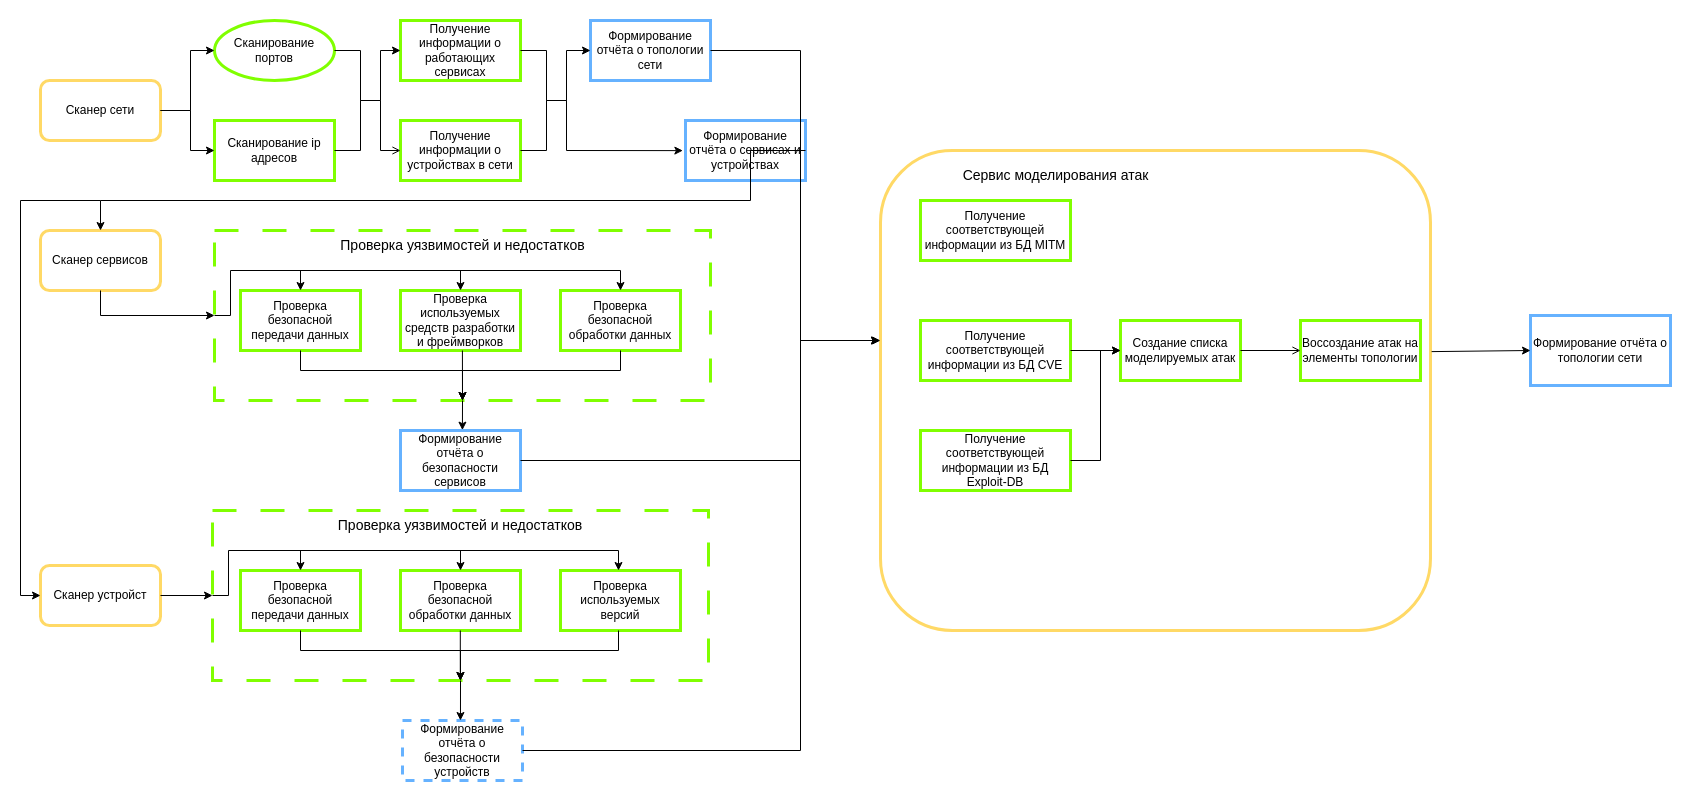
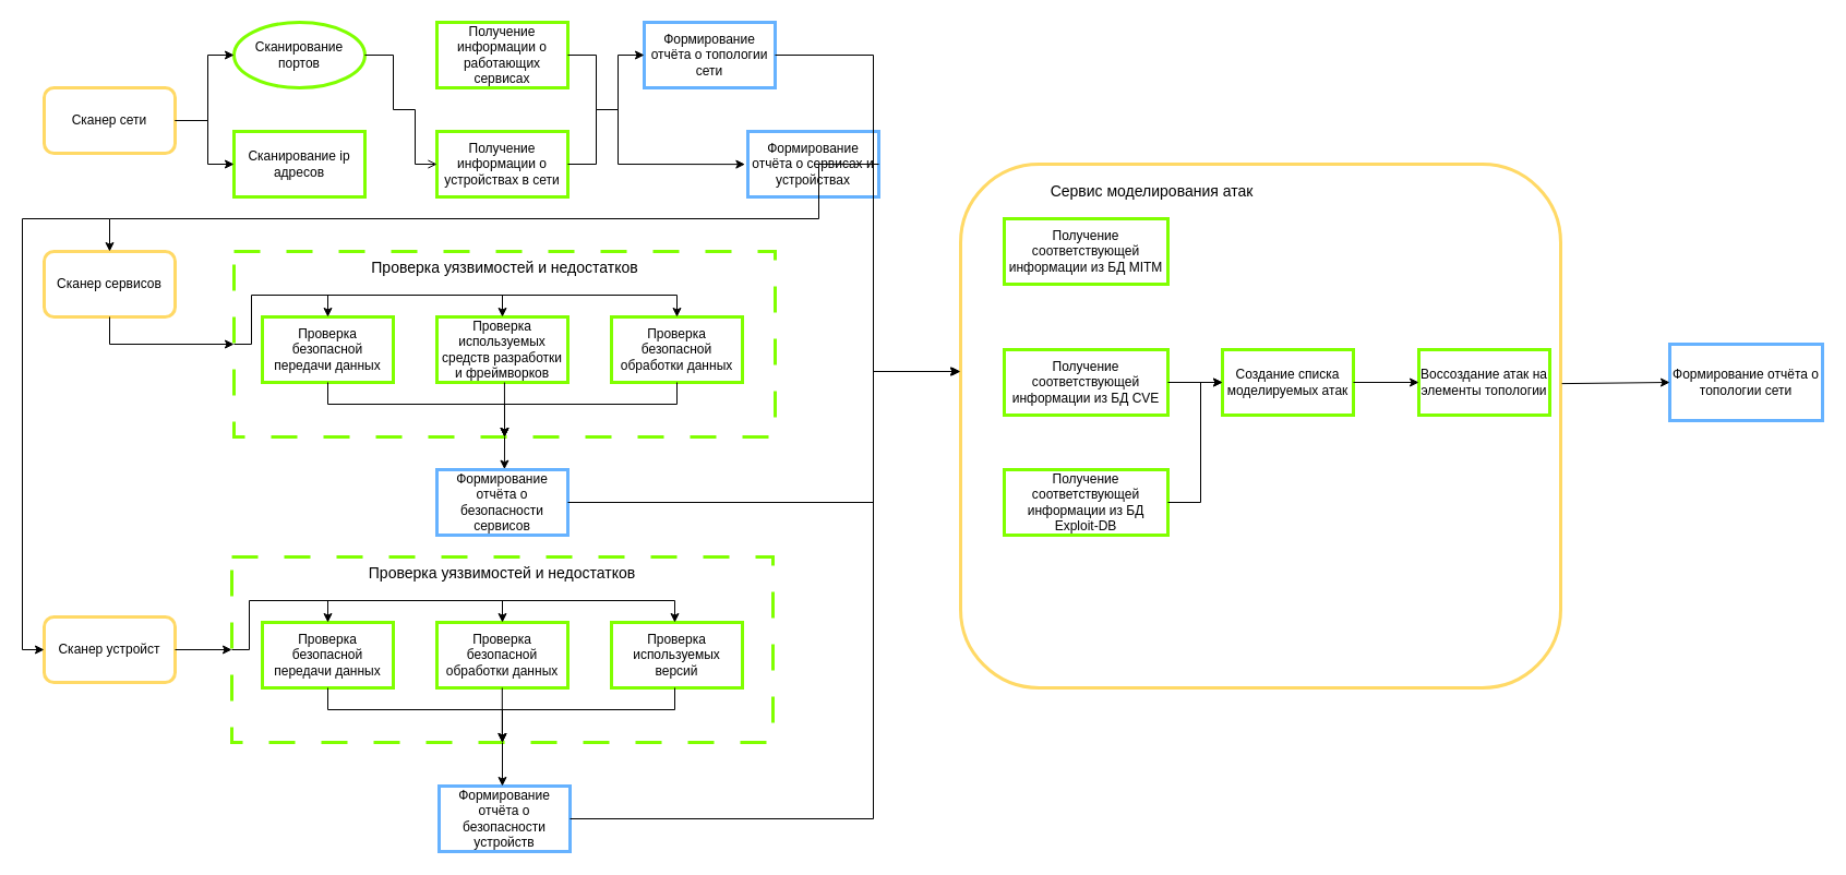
- <mxCell id="17" value="" style="endArrow=classic;html=1;rounded=0;exitX=1;exitY=0.5;exitDx=0;exitDy=0;entryX=0;entryY=0.5;entryDx=0;entryDy=0;" edge="1" parent="1" source="9" target="10"><mxGeometry width="50" height="50" relative="1" as="geometry"><mxPoint x="340" y="150" as="sourcePoint" /><mxPoint x="390" y="100" as="targetPoint" /><Array as="points"><mxPoint x="360" y="150" /><mxPoint x="360" y="100" /><mxPoint x="380" y="100" /><mxPoint x="380" y="50" /></Array></mxGeometry></mxCell>
- <mxCell id="59" value="" style="endArrow=open;html=1;rounded=0;exitX=1;exitY=0.5;exitDx=0;exitDy=0;entryX=0;entryY=0.5;entryDx=0;entryDy=0;" edge="1" parent="1" source="55" target="58"><mxGeometry width="50" height="50" relative="1" as="geometry"><mxPoint x="1250" y="360" as="sourcePoint" /><mxPoint x="1300" y="310" as="targetPoint" /></mxGeometry></mxCell>
+ <mxCell id="59" value="" style="endArrow=classic;html=1;rounded=0;exitX=1;exitY=0.5;exitDx=0;exitDy=0;entryX=0;entryY=0.5;entryDx=0;entryDy=0;" edge="1" parent="1" source="55" target="58"><mxGeometry width="50" height="50" relative="1" as="geometry"><mxPoint x="1250" y="360" as="sourcePoint" /><mxPoint x="1300" y="310" as="targetPoint" /></mxGeometry></mxCell>
- <mxCell id="39" value="Формирование отчёта о безопасности устройств " style="rounded=0;whiteSpace=wrap;html=1;strokeColor=#66B2FF;strokeWidth=3;dashed=1;" vertex="1" parent="1"><mxGeometry x="402" y="720" width="120" height="60" as="geometry" /></mxCell>
+ <mxCell id="39" value="Формирование отчёта о безопасности устройств " style="rounded=0;whiteSpace=wrap;html=1;strokeColor=#66B2FF;strokeWidth=3;" vertex="1" parent="1"><mxGeometry x="402" y="720" width="120" height="60" as="geometry" /></mxCell>
